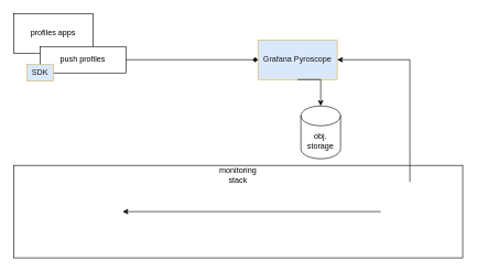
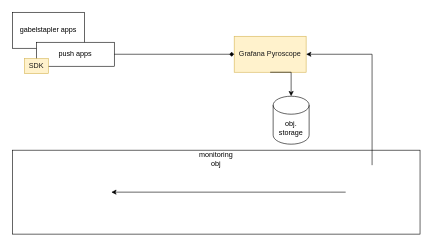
- <mxCell id="3" value="profiles apps" style="rounded=0;whiteSpace=wrap;html=1;" vertex="1" parent="1"><mxGeometry x="20" y="20" width="120" height="60" as="geometry" /></mxCell>
+ <mxCell id="3" value="gabelstapler apps" style="rounded=0;whiteSpace=wrap;html=1;" vertex="1" parent="1"><mxGeometry x="20" y="20" width="120" height="60" as="geometry" /></mxCell>
- <mxCell id="5" value="&lt;div&gt;push profiles&lt;/div&gt;" style="rounded=0;whiteSpace=wrap;html=1;" vertex="1" parent="1"><mxGeometry x="60" y="70" width="130" height="40" as="geometry" /></mxCell>
+ <mxCell id="5" value="&lt;div&gt;push apps&lt;/div&gt;" style="rounded=0;whiteSpace=wrap;html=1;" vertex="1" parent="1"><mxGeometry x="60" y="70" width="130" height="40" as="geometry" /></mxCell>
- <mxCell id="4" value="&lt;font color=&quot;#1a1a1a&quot;&gt;Grafana Pyroscope&lt;/font&gt;" style="rounded=0;whiteSpace=wrap;html=1;fillColor=#dae8fc;strokeColor=#d6b656;" vertex="1" parent="1"><mxGeometry x="390" y="60" width="120" height="60" as="geometry" /></mxCell>
+ <mxCell id="4" value="&lt;font color=&quot;#1a1a1a&quot;&gt;Grafana Pyroscope&lt;/font&gt;" style="rounded=0;whiteSpace=wrap;html=1;fillColor=#fff2cc;strokeColor=#d6b656;" vertex="1" parent="1"><mxGeometry x="390" y="60" width="120" height="60" as="geometry" /></mxCell>
- <mxCell id="16" value="&lt;font color=&quot;#1a1a1a&quot;&gt;SDK&lt;/font&gt;" style="rounded=0;whiteSpace=wrap;html=1;fillColor=#dae8fc;strokeColor=#d6b656;" vertex="1" parent="1"><mxGeometry x="40" y="97.26" width="40" height="25" as="geometry" /></mxCell>
+ <mxCell id="16" value="&lt;font color=&quot;#1a1a1a&quot;&gt;SDK&lt;/font&gt;" style="rounded=0;whiteSpace=wrap;html=1;fillColor=#fff2cc;strokeColor=#d6b656;" vertex="1" parent="1"><mxGeometry x="40" y="97.26" width="40" height="25" as="geometry" /></mxCell>
- <mxCell id="11" value="&lt;div&gt;monitoring&lt;/div&gt;&lt;div&gt;stack&lt;br&gt;&lt;/div&gt;" style="text;html=1;strokeColor=none;fillColor=none;align=center;verticalAlign=middle;whiteSpace=wrap;rounded=0;" vertex="1" parent="1"><mxGeometry x="20" y="250" width="680" height="30" as="geometry" /></mxCell>
+ <mxCell id="11" value="&lt;div&gt;monitoring&lt;/div&gt;&lt;div&gt;obj&lt;br&gt;&lt;/div&gt;" style="text;html=1;strokeColor=none;fillColor=none;align=center;verticalAlign=middle;whiteSpace=wrap;rounded=0;" vertex="1" parent="1"><mxGeometry x="20" y="250" width="680" height="30" as="geometry" /></mxCell>
